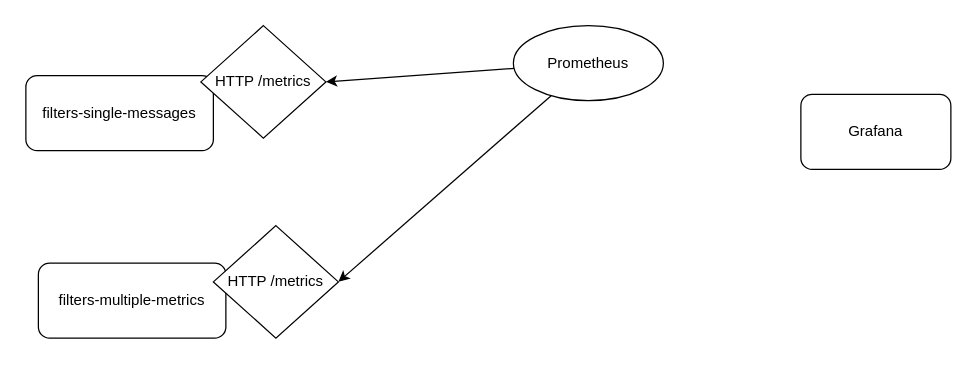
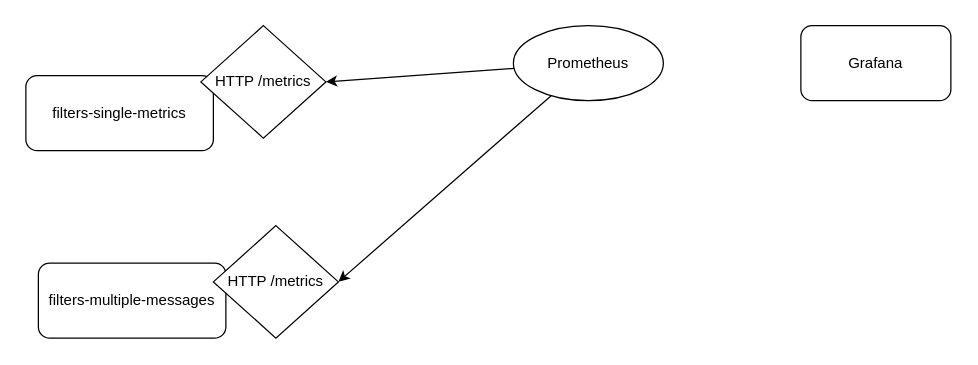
- <mxCell id="2" value="filters-single-messages" style="rounded=1;whiteSpace=wrap;html=1;" vertex="1" parent="1"><mxGeometry x="20" y="60" width="150" height="60" as="geometry" /></mxCell>
+ <mxCell id="2" value="filters-single-metrics" style="rounded=1;whiteSpace=wrap;html=1;" vertex="1" parent="1"><mxGeometry x="20" y="60" width="150" height="60" as="geometry" /></mxCell>
- <mxCell id="9" value="Grafana" style="rounded=1;whiteSpace=wrap;html=1;" vertex="1" parent="1"><mxGeometry x="640" y="75" width="120" height="60" as="geometry" /></mxCell>
+ <mxCell id="9" value="Grafana" style="rounded=1;whiteSpace=wrap;html=1;" vertex="1" parent="1"><mxGeometry x="640" y="20" width="120" height="60" as="geometry" /></mxCell>
- <mxCell id="3" value="filters-multiple-metrics" style="rounded=1;whiteSpace=wrap;html=1;" vertex="1" parent="1"><mxGeometry x="30" y="210" width="150" height="60" as="geometry" /></mxCell>
+ <mxCell id="3" value="filters-multiple-messages" style="rounded=1;whiteSpace=wrap;html=1;" vertex="1" parent="1"><mxGeometry x="30" y="210" width="150" height="60" as="geometry" /></mxCell>
